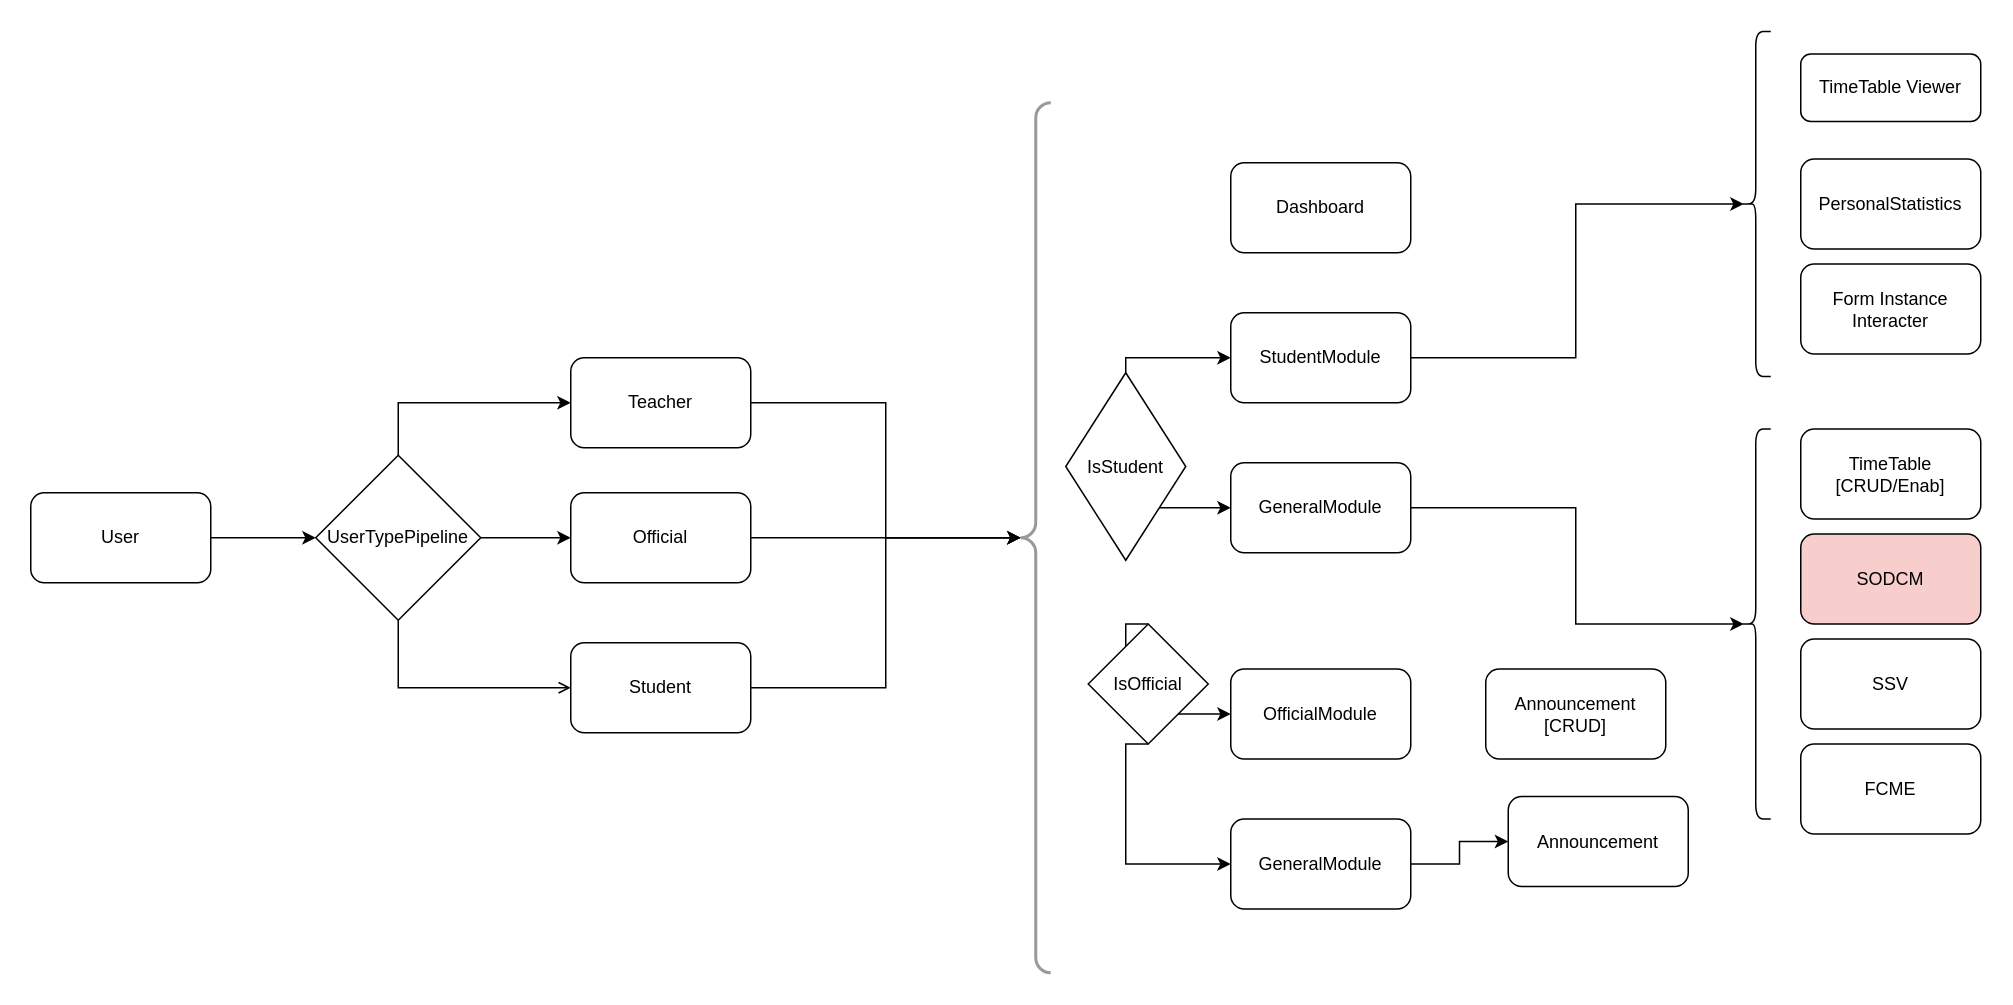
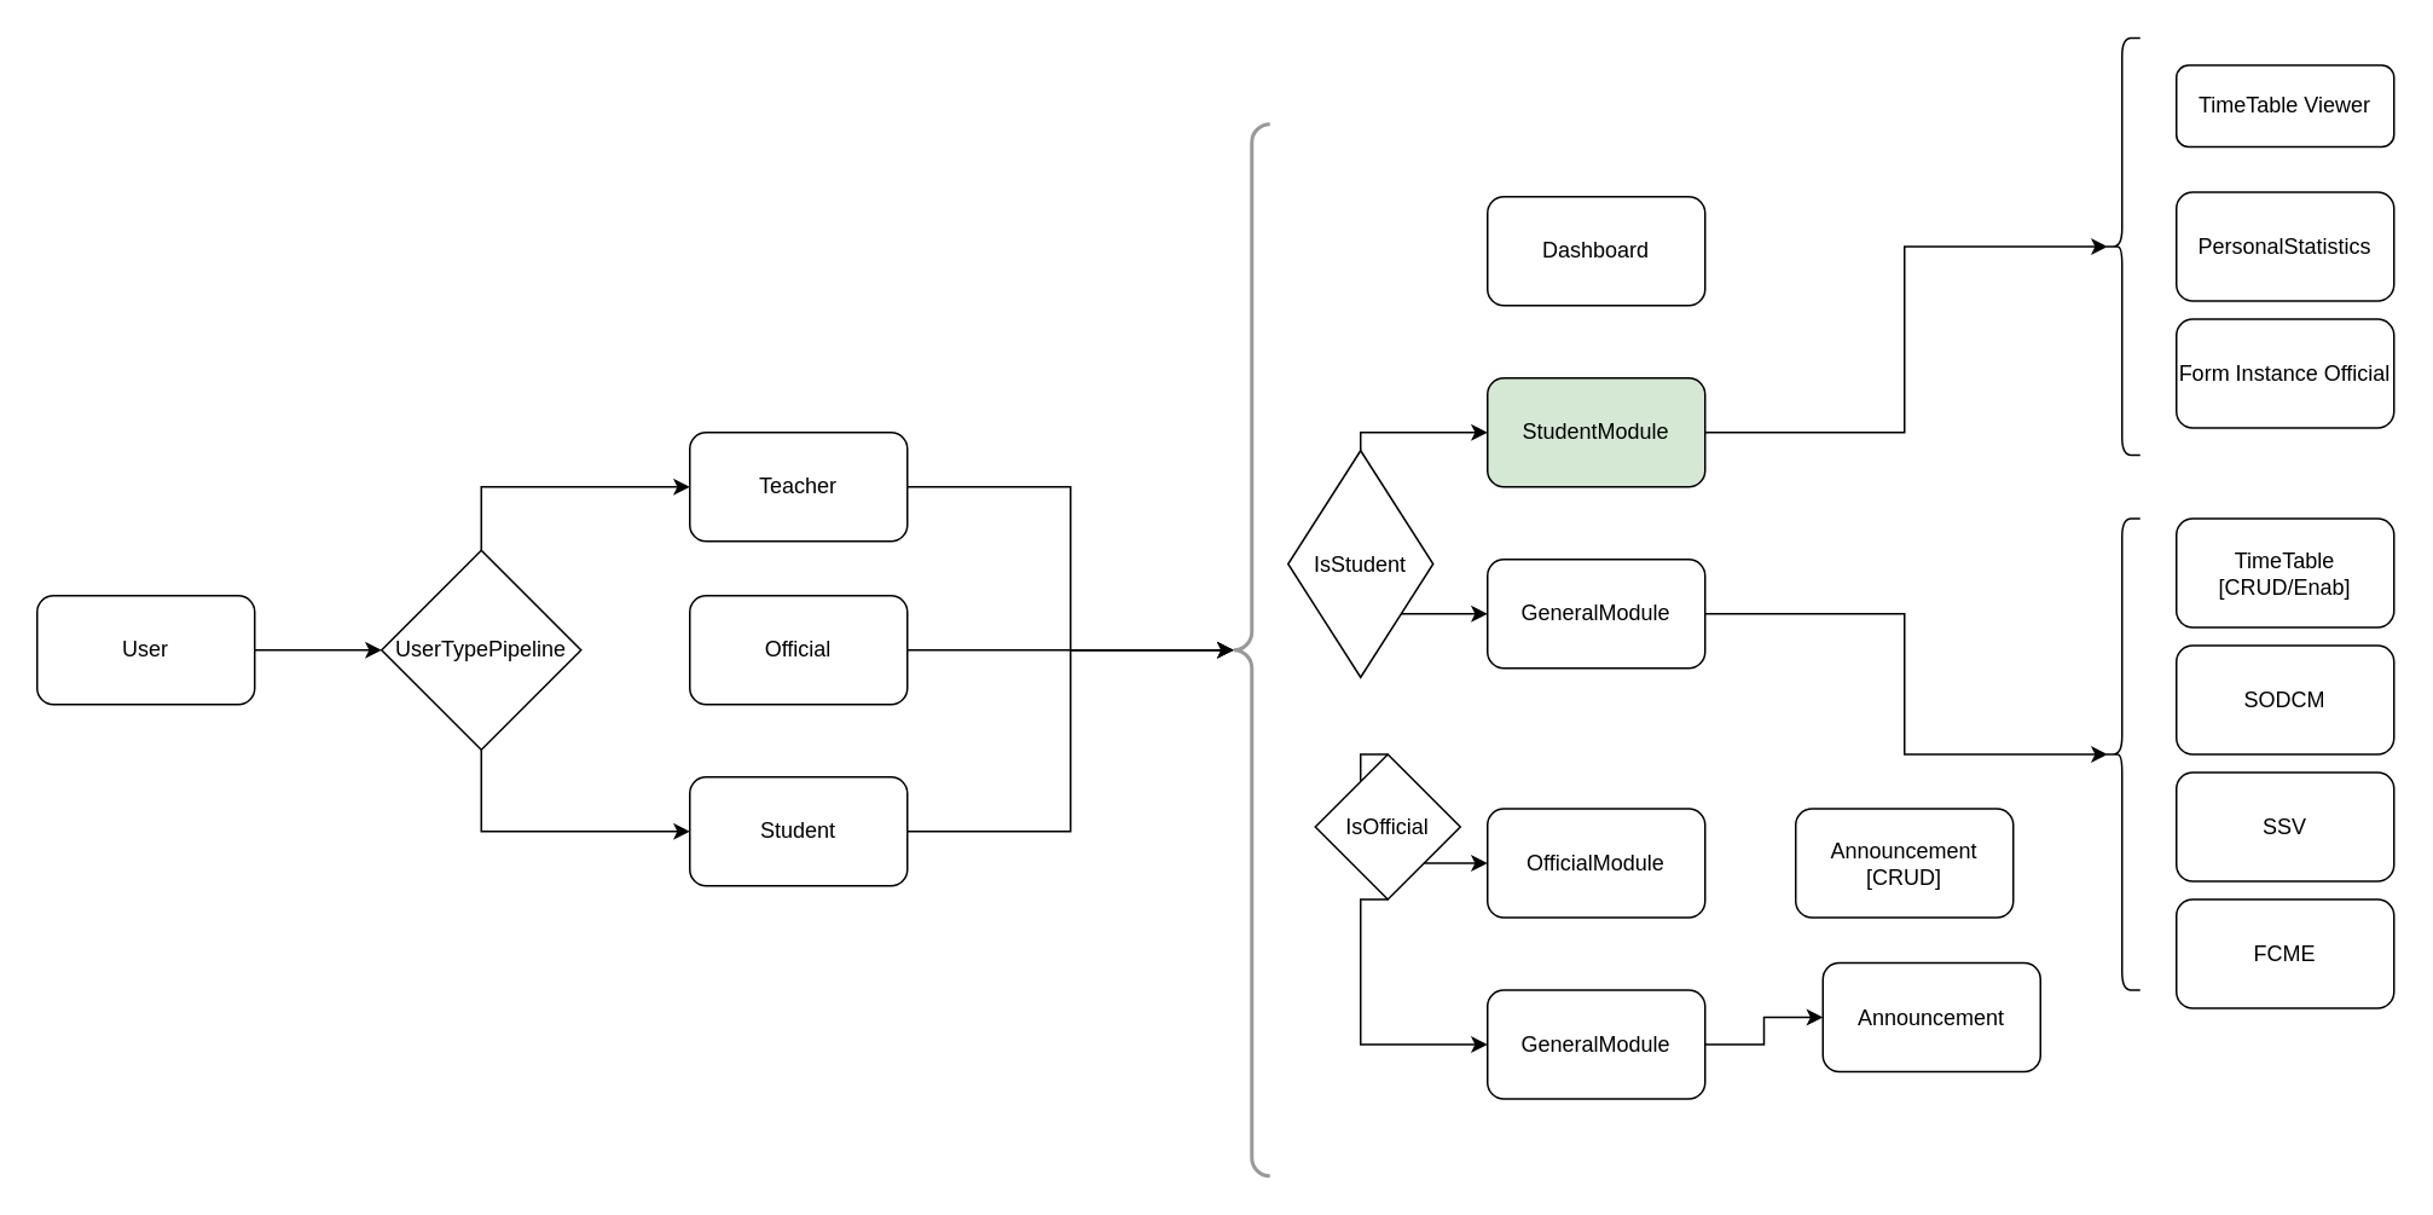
- <mxCell id="29" value="Form Instance Interacter" style="rounded=1;whiteSpace=wrap;html=1;" parent="1" vertex="1"><mxGeometry x="1200" y="175.5" width="120" height="60" as="geometry" /></mxCell>
+ <mxCell id="29" value="Form Instance Official" style="rounded=1;whiteSpace=wrap;html=1;" parent="1" vertex="1"><mxGeometry x="1200" y="175.5" width="120" height="60" as="geometry" /></mxCell>
- <mxCell id="23" value="StudentModule" style="rounded=1;whiteSpace=wrap;html=1;" parent="1" vertex="1"><mxGeometry x="820" y="208" width="120" height="60" as="geometry" /></mxCell>
+ <mxCell id="23" value="StudentModule" style="rounded=1;whiteSpace=wrap;html=1;fillColor=#d5e8d4;" parent="1" vertex="1"><mxGeometry x="820" y="208" width="120" height="60" as="geometry" /></mxCell>
- <mxCell id="11" style="edgeStyle=orthogonalEdgeStyle;rounded=0;orthogonalLoop=1;jettySize=auto;html=1;entryX=0;entryY=0.5;entryDx=0;entryDy=0;" parent="1" source="13" target="7" edge="1"><mxGeometry relative="1" as="geometry" /></mxCell>
- <mxCell id="25" value="SODCM" style="rounded=1;whiteSpace=wrap;html=1;fillColor=#f8cecc;" parent="1" vertex="1"><mxGeometry x="1200" y="355.5" width="120" height="60" as="geometry" /></mxCell>
+ <mxCell id="25" value="SODCM" style="rounded=1;whiteSpace=wrap;html=1;" parent="1" vertex="1"><mxGeometry x="1200" y="355.5" width="120" height="60" as="geometry" /></mxCell>
- <mxCell id="12" style="edgeStyle=orthogonalEdgeStyle;rounded=0;orthogonalLoop=1;jettySize=auto;html=1;entryX=0;entryY=0.5;entryDx=0;entryDy=0;exitX=0.5;exitY=1;exitDx=0;exitDy=0;endArrow=open;" parent="1" source="13" target="9" edge="1"><mxGeometry relative="1" as="geometry" /></mxCell>
+ <mxCell id="12" style="edgeStyle=orthogonalEdgeStyle;rounded=0;orthogonalLoop=1;jettySize=auto;html=1;entryX=0;entryY=0.5;entryDx=0;entryDy=0;exitX=0.5;exitY=1;exitDx=0;exitDy=0;" parent="1" source="13" target="9" edge="1"><mxGeometry relative="1" as="geometry" /></mxCell>
